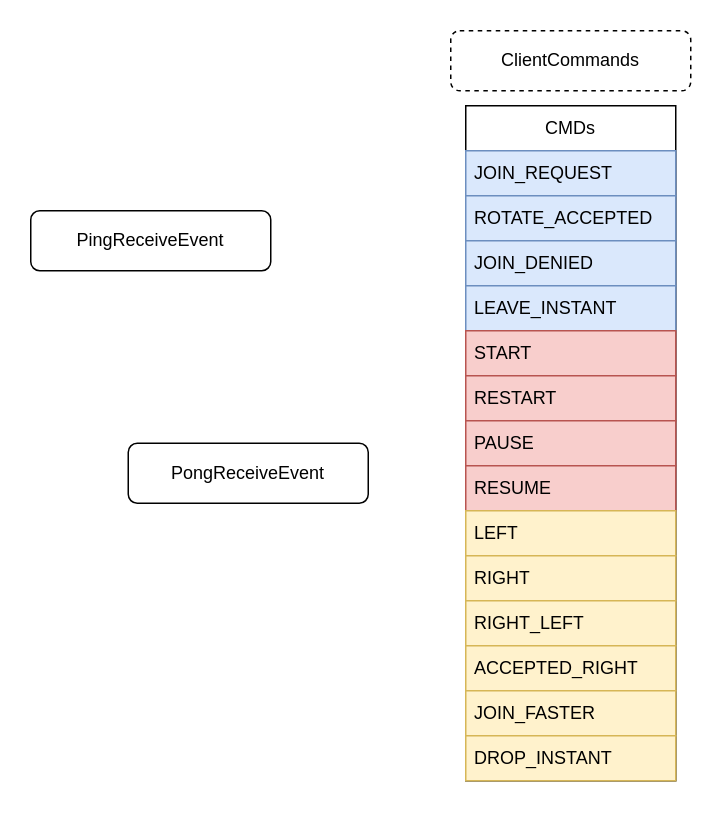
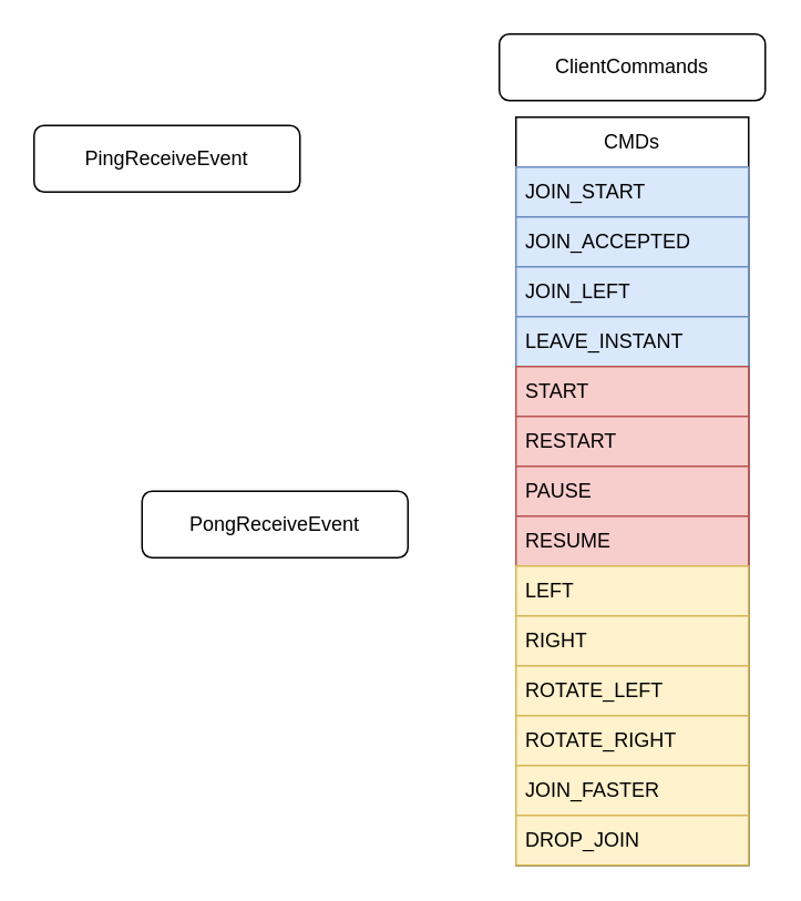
- <mxCell id="2" value="ClientCommands" style="rounded=1;whiteSpace=wrap;html=1;dashed=1;" vertex="1" parent="1"><mxGeometry x="300" y="20" width="160" height="40" as="geometry" /></mxCell>
+ <mxCell id="2" value="ClientCommands" style="rounded=1;whiteSpace=wrap;html=1;" vertex="1" parent="1"><mxGeometry x="300" y="20" width="160" height="40" as="geometry" /></mxCell>
- <mxCell id="6" value="JOIN_REQUEST" style="text;strokeColor=#6c8ebf;fillColor=#dae8fc;align=left;verticalAlign=middle;spacingLeft=4;spacingRight=4;overflow=hidden;points=[[0,0.5],[1,0.5]];portConstraint=eastwest;rotatable=0;whiteSpace=wrap;html=1;" vertex="1" parent="5"><mxGeometry y="30" width="140" height="30" as="geometry" /></mxCell>
+ <mxCell id="6" value="JOIN_START" style="text;strokeColor=#6c8ebf;fillColor=#dae8fc;align=left;verticalAlign=middle;spacingLeft=4;spacingRight=4;overflow=hidden;points=[[0,0.5],[1,0.5]];portConstraint=eastwest;rotatable=0;whiteSpace=wrap;html=1;" vertex="1" parent="5"><mxGeometry y="30" width="140" height="30" as="geometry" /></mxCell>
- <mxCell id="7" value="ROTATE_ACCEPTED" style="text;strokeColor=#6c8ebf;fillColor=#dae8fc;align=left;verticalAlign=middle;spacingLeft=4;spacingRight=4;overflow=hidden;points=[[0,0.5],[1,0.5]];portConstraint=eastwest;rotatable=0;whiteSpace=wrap;html=1;" vertex="1" parent="5"><mxGeometry y="60" width="140" height="30" as="geometry" /></mxCell>
+ <mxCell id="7" value="JOIN_ACCEPTED" style="text;strokeColor=#6c8ebf;fillColor=#dae8fc;align=left;verticalAlign=middle;spacingLeft=4;spacingRight=4;overflow=hidden;points=[[0,0.5],[1,0.5]];portConstraint=eastwest;rotatable=0;whiteSpace=wrap;html=1;" vertex="1" parent="5"><mxGeometry y="60" width="140" height="30" as="geometry" /></mxCell>
- <mxCell id="3" value="PingReceiveEvent" style="rounded=1;whiteSpace=wrap;html=1;" vertex="1" parent="1"><mxGeometry x="20" y="140" width="160" height="40" as="geometry" /></mxCell>
+ <mxCell id="3" value="PingReceiveEvent" style="rounded=1;whiteSpace=wrap;html=1;" vertex="1" parent="1"><mxGeometry x="20" y="75" width="160" height="40" as="geometry" /></mxCell>
- <mxCell id="8" value="JOIN_DENIED" style="text;strokeColor=#6c8ebf;fillColor=#dae8fc;align=left;verticalAlign=middle;spacingLeft=4;spacingRight=4;overflow=hidden;points=[[0,0.5],[1,0.5]];portConstraint=eastwest;rotatable=0;whiteSpace=wrap;html=1;" vertex="1" parent="5"><mxGeometry y="90" width="140" height="30" as="geometry" /></mxCell>
+ <mxCell id="8" value="JOIN_LEFT" style="text;strokeColor=#6c8ebf;fillColor=#dae8fc;align=left;verticalAlign=middle;spacingLeft=4;spacingRight=4;overflow=hidden;points=[[0,0.5],[1,0.5]];portConstraint=eastwest;rotatable=0;whiteSpace=wrap;html=1;" vertex="1" parent="5"><mxGeometry y="90" width="140" height="30" as="geometry" /></mxCell>
- <mxCell id="16" value="RIGHT_LEFT" style="text;strokeColor=#d6b656;fillColor=#fff2cc;align=left;verticalAlign=middle;spacingLeft=4;spacingRight=4;overflow=hidden;points=[[0,0.5],[1,0.5]];portConstraint=eastwest;rotatable=0;whiteSpace=wrap;html=1;" vertex="1" parent="5"><mxGeometry y="330" width="140" height="30" as="geometry" /></mxCell>
+ <mxCell id="16" value="ROTATE_LEFT" style="text;strokeColor=#d6b656;fillColor=#fff2cc;align=left;verticalAlign=middle;spacingLeft=4;spacingRight=4;overflow=hidden;points=[[0,0.5],[1,0.5]];portConstraint=eastwest;rotatable=0;whiteSpace=wrap;html=1;" vertex="1" parent="5"><mxGeometry y="330" width="140" height="30" as="geometry" /></mxCell>
- <mxCell id="17" value="ACCEPTED_RIGHT" style="text;strokeColor=#d6b656;fillColor=#fff2cc;align=left;verticalAlign=middle;spacingLeft=4;spacingRight=4;overflow=hidden;points=[[0,0.5],[1,0.5]];portConstraint=eastwest;rotatable=0;whiteSpace=wrap;html=1;" vertex="1" parent="5"><mxGeometry y="360" width="140" height="30" as="geometry" /></mxCell>
+ <mxCell id="17" value="ROTATE_RIGHT" style="text;strokeColor=#d6b656;fillColor=#fff2cc;align=left;verticalAlign=middle;spacingLeft=4;spacingRight=4;overflow=hidden;points=[[0,0.5],[1,0.5]];portConstraint=eastwest;rotatable=0;whiteSpace=wrap;html=1;" vertex="1" parent="5"><mxGeometry y="360" width="140" height="30" as="geometry" /></mxCell>
- <mxCell id="19" value="DROP_INSTANT" style="text;strokeColor=#d6b656;fillColor=#fff2cc;align=left;verticalAlign=middle;spacingLeft=4;spacingRight=4;overflow=hidden;points=[[0,0.5],[1,0.5]];portConstraint=eastwest;rotatable=0;whiteSpace=wrap;html=1;" vertex="1" parent="5"><mxGeometry y="420" width="140" height="30" as="geometry" /></mxCell>
+ <mxCell id="19" value="DROP_JOIN" style="text;strokeColor=#d6b656;fillColor=#fff2cc;align=left;verticalAlign=middle;spacingLeft=4;spacingRight=4;overflow=hidden;points=[[0,0.5],[1,0.5]];portConstraint=eastwest;rotatable=0;whiteSpace=wrap;html=1;" vertex="1" parent="5"><mxGeometry y="420" width="140" height="30" as="geometry" /></mxCell>
